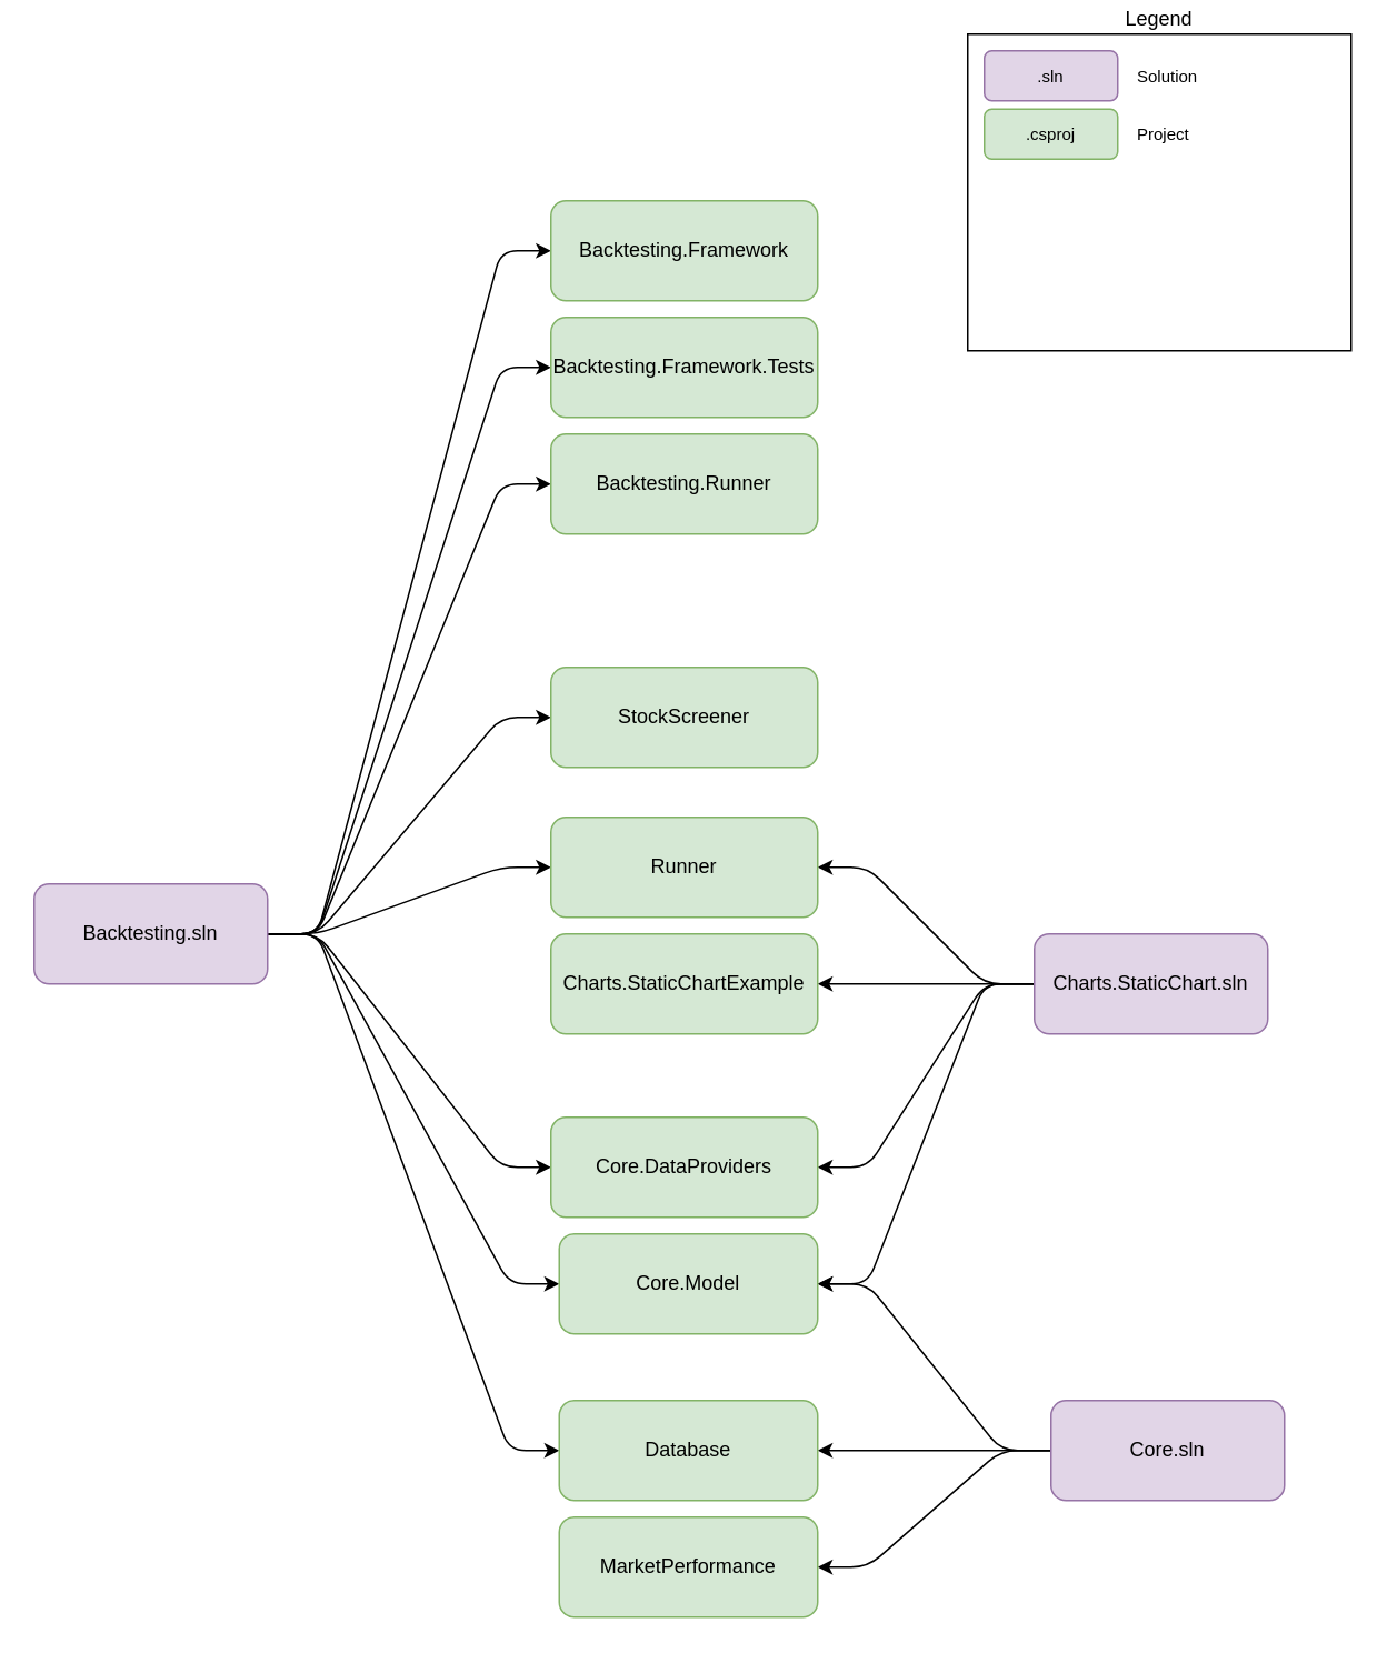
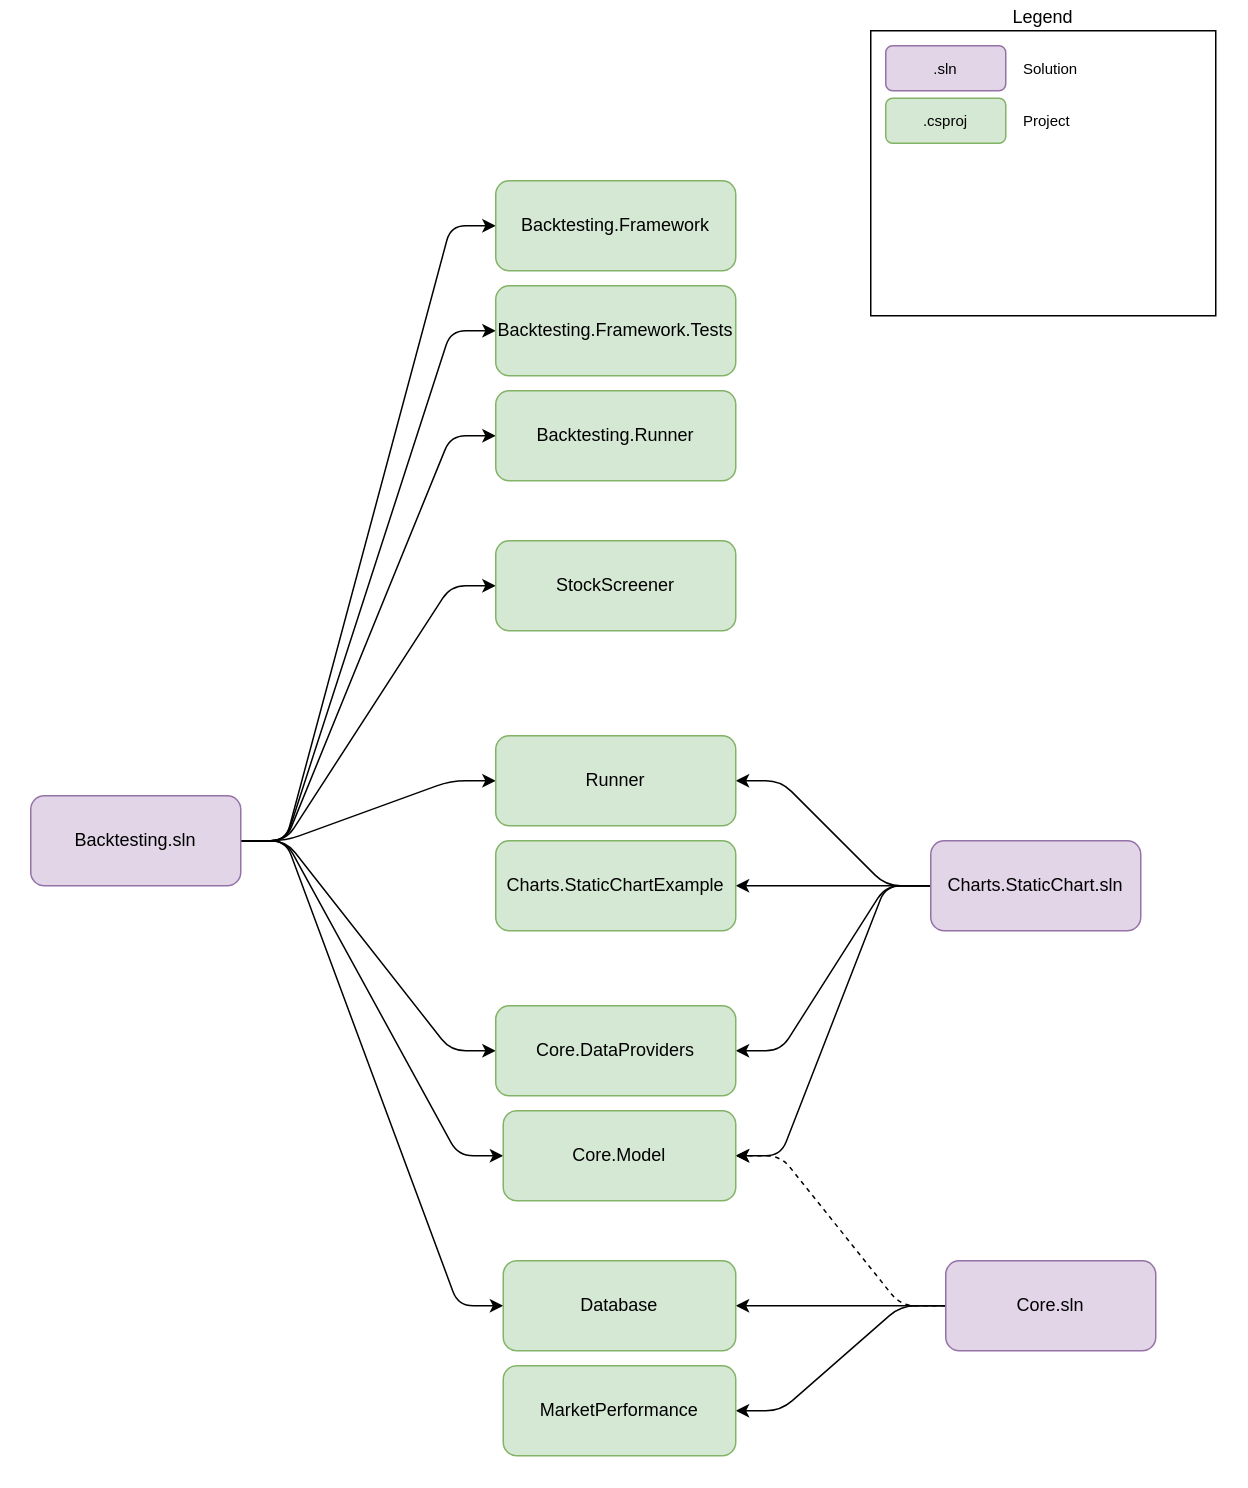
- <mxCell id="29" value="StockScreener" style="rounded=1;whiteSpace=wrap;html=1;fillColor=#d5e8d4;strokeColor=#82b366;" vertex="1" parent="1"><mxGeometry x="330" y="400" width="160" height="60" as="geometry" /></mxCell>
+ <mxCell id="29" value="StockScreener" style="rounded=1;whiteSpace=wrap;html=1;fillColor=#d5e8d4;strokeColor=#82b366;" vertex="1" parent="1"><mxGeometry x="330" y="360" width="160" height="60" as="geometry" /></mxCell>
- <mxCell id="19" style="edgeStyle=entityRelationEdgeStyle;orthogonalLoop=1;jettySize=auto;html=1;exitX=0;exitY=0.5;exitDx=0;exitDy=0;entryX=1;entryY=0.5;entryDx=0;entryDy=0;fontSize=10;" edge="1" parent="1" source="20" target="23"><mxGeometry relative="1" as="geometry" /></mxCell>
+ <mxCell id="19" style="edgeStyle=entityRelationEdgeStyle;orthogonalLoop=1;jettySize=auto;html=1;exitX=0;exitY=0.5;exitDx=0;exitDy=0;entryX=1;entryY=0.5;entryDx=0;entryDy=0;fontSize=10;dashed=1;" edge="1" parent="1" source="20" target="23"><mxGeometry relative="1" as="geometry" /></mxCell>
